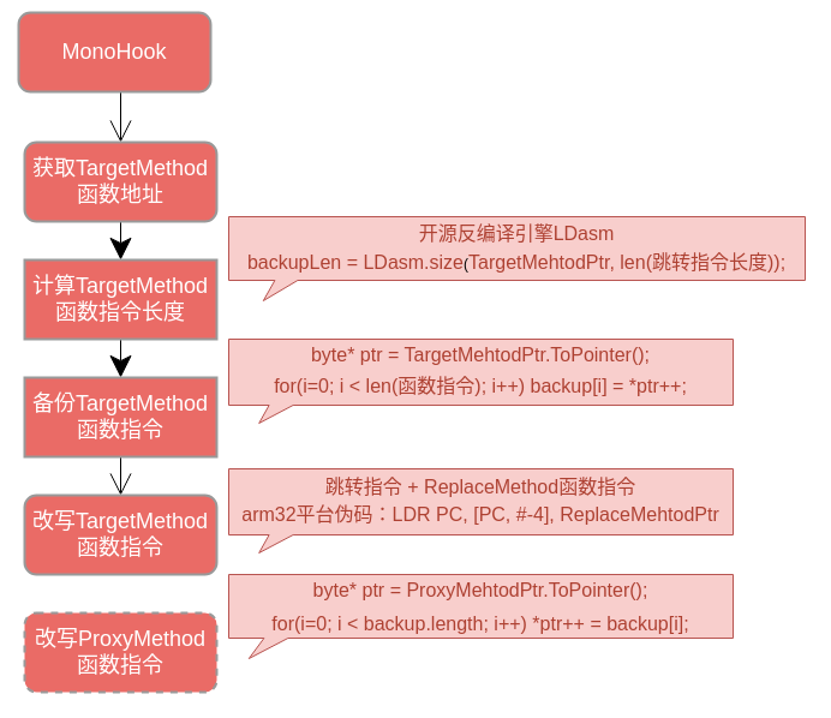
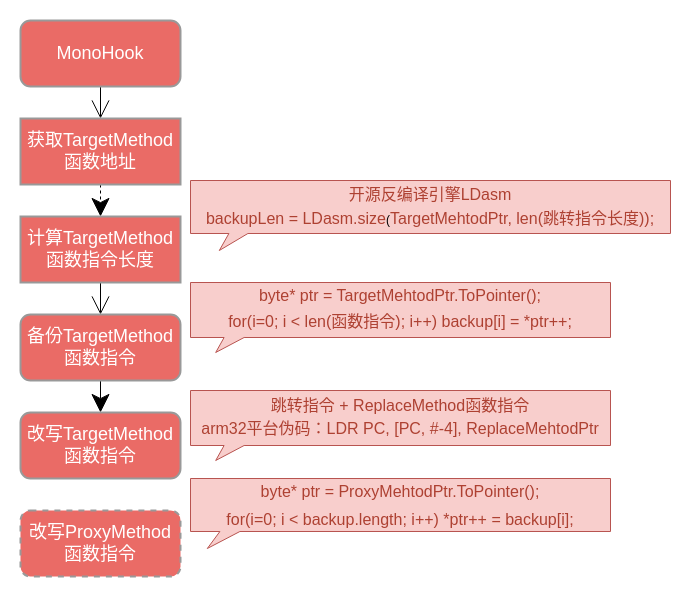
- <mxCell id="3" value="&lt;font color=&quot;#ffffff&quot;&gt;&lt;font style=&quot;font-size: 18px&quot;&gt;MonoHook&lt;/font&gt;&lt;br&gt;&lt;/font&gt;" style="rounded=1;whiteSpace=wrap;html=1;fillColor=#EA6B66;strokeColor=#999999;strokeWidth=2;shadow=0;" parent="1" vertex="1"><mxGeometry x="15" y="10" width="160" height="66" as="geometry" /></mxCell>
+ <mxCell id="3" value="&lt;font color=&quot;#ffffff&quot;&gt;&lt;font style=&quot;font-size: 18px&quot;&gt;MonoHook&lt;/font&gt;&lt;br&gt;&lt;/font&gt;" style="rounded=1;whiteSpace=wrap;html=1;fillColor=#EA6B66;strokeColor=#999999;strokeWidth=2;shadow=0;" parent="1" vertex="1"><mxGeometry x="20" y="20" width="160" height="66" as="geometry" /></mxCell>
- <mxCell id="5" value="&lt;span style=&quot;color: rgb(255 , 255 , 255) ; font-size: 18px&quot;&gt;获取&lt;/span&gt;&lt;font color=&quot;#ffffff&quot;&gt;&lt;font style=&quot;font-size: 18px&quot;&gt;TargetMethod&lt;br&gt;函数地址&lt;/font&gt;&lt;br&gt;&lt;/font&gt;" style="rounded=1;whiteSpace=wrap;html=1;fillColor=#EA6B66;strokeColor=#999999;strokeWidth=2;" parent="1" vertex="1"><mxGeometry x="20" y="118" width="160" height="66" as="geometry" /></mxCell>
+ <mxCell id="5" value="&lt;span style=&quot;color: rgb(255 , 255 , 255) ; font-size: 18px&quot;&gt;获取&lt;/span&gt;&lt;font color=&quot;#ffffff&quot;&gt;&lt;font style=&quot;font-size: 18px&quot;&gt;TargetMethod&lt;br&gt;函数地址&lt;/font&gt;&lt;br&gt;&lt;/font&gt;" style="whiteSpace=wrap;html=1;fillColor=#EA6B66;strokeColor=#999999;strokeWidth=2;rounded=0;" parent="1" vertex="1"><mxGeometry x="20" y="118" width="160" height="66" as="geometry" /></mxCell>
- <mxCell id="4" style="edgeStyle=orthogonalEdgeStyle;rounded=0;comic=0;jumpStyle=none;jumpSize=16;orthogonalLoop=1;jettySize=auto;html=1;exitX=0.5;exitY=1;exitDx=0;exitDy=0;entryX=0.5;entryY=0;entryDx=0;entryDy=0;shadow=0;startSize=9;endArrow=classic;endFill=1;endSize=16;" parent="1" source="5" target="7" edge="1"><mxGeometry relative="1" as="geometry" /></mxCell>
+ <mxCell id="4" style="edgeStyle=orthogonalEdgeStyle;rounded=0;comic=0;jumpStyle=none;jumpSize=16;orthogonalLoop=1;jettySize=auto;html=1;exitX=0.5;exitY=1;exitDx=0;exitDy=0;entryX=0.5;entryY=0;entryDx=0;entryDy=0;shadow=0;startSize=9;endArrow=classic;endFill=1;endSize=16;dashed=1;" parent="1" source="5" target="7" edge="1"><mxGeometry relative="1" as="geometry" /></mxCell>
- <mxCell id="6" style="edgeStyle=orthogonalEdgeStyle;rounded=0;comic=0;jumpStyle=none;jumpSize=16;orthogonalLoop=1;jettySize=auto;html=1;exitX=0.5;exitY=1;exitDx=0;exitDy=0;entryX=0.5;entryY=0;entryDx=0;entryDy=0;shadow=0;startSize=9;endArrow=classic;endFill=1;endSize=16;" parent="1" source="7" target="10" edge="1"><mxGeometry relative="1" as="geometry" /></mxCell>
+ <mxCell id="6" style="edgeStyle=orthogonalEdgeStyle;rounded=0;comic=0;jumpStyle=none;jumpSize=16;orthogonalLoop=1;jettySize=auto;html=1;exitX=0.5;exitY=1;exitDx=0;exitDy=0;entryX=0.5;entryY=0;entryDx=0;entryDy=0;shadow=0;startSize=9;endArrow=open;endFill=1;endSize=16;" parent="1" source="7" target="10" edge="1"><mxGeometry relative="1" as="geometry" /></mxCell>
- <mxCell id="10" value="&lt;font color=&quot;#ffffff&quot;&gt;&lt;span style=&quot;font-size: 18px&quot;&gt;备份TargetMethod函数指令&lt;/span&gt;&lt;br&gt;&lt;/font&gt;" style="whiteSpace=wrap;html=1;fillColor=#EA6B66;strokeColor=#999999;strokeWidth=2;rounded=0;" parent="1" vertex="1"><mxGeometry x="20" y="314" width="160" height="66" as="geometry" /></mxCell>
+ <mxCell id="10" value="&lt;font color=&quot;#ffffff&quot;&gt;&lt;span style=&quot;font-size: 18px&quot;&gt;备份TargetMethod函数指令&lt;/span&gt;&lt;br&gt;&lt;/font&gt;" style="rounded=1;whiteSpace=wrap;html=1;fillColor=#EA6B66;strokeColor=#999999;strokeWidth=2;" parent="1" vertex="1"><mxGeometry x="20" y="314" width="160" height="66" as="geometry" /></mxCell>
- <mxCell id="9" style="edgeStyle=orthogonalEdgeStyle;rounded=0;comic=0;jumpStyle=none;jumpSize=16;orthogonalLoop=1;jettySize=auto;html=1;exitX=0.5;exitY=1;exitDx=0;exitDy=0;entryX=0.5;entryY=0;entryDx=0;entryDy=0;shadow=0;startSize=9;endArrow=open;endFill=1;endSize=16;" parent="1" source="10" target="11" edge="1"><mxGeometry relative="1" as="geometry" /></mxCell>
+ <mxCell id="9" style="edgeStyle=orthogonalEdgeStyle;rounded=0;comic=0;jumpStyle=none;jumpSize=16;orthogonalLoop=1;jettySize=auto;html=1;exitX=0.5;exitY=1;exitDx=0;exitDy=0;entryX=0.5;entryY=0;entryDx=0;entryDy=0;shadow=0;startSize=9;endArrow=classic;endFill=1;endSize=16;" parent="1" source="10" target="11" edge="1"><mxGeometry relative="1" as="geometry" /></mxCell>
